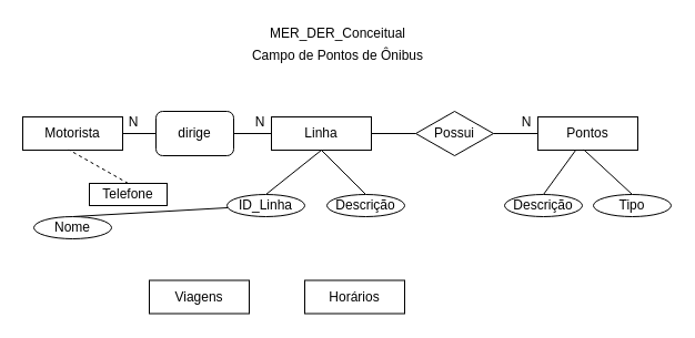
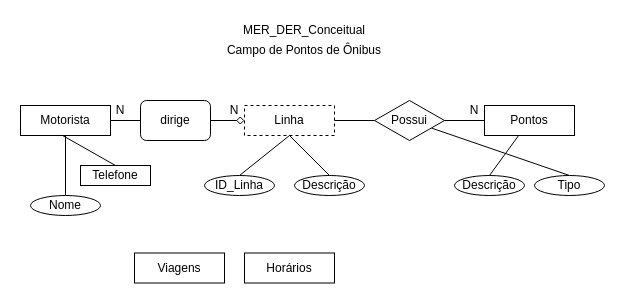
- <mxCell id="22" style="edgeStyle=none;rounded=0;orthogonalLoop=1;jettySize=auto;html=1;exitX=1;exitY=0.5;exitDx=0;exitDy=0;entryX=0;entryY=0.5;entryDx=0;entryDy=0;endArrow=none;endFill=0;" edge="1" parent="1" source="24" target="13"><mxGeometry relative="1" as="geometry" /></mxCell>
+ <mxCell id="22" style="edgeStyle=none;rounded=0;orthogonalLoop=1;jettySize=auto;html=1;exitX=1;exitY=0.5;exitDx=0;exitDy=0;entryX=0;entryY=0.5;entryDx=0;entryDy=0;endArrow=diamond;endFill=0;" edge="1" parent="1" source="24" target="13"><mxGeometry relative="1" as="geometry" /></mxCell>
- <mxCell id="13" value="Linha" style="rounded=0;whiteSpace=wrap;html=1;" vertex="1" parent="1"><mxGeometry x="244" y="105" width="90" height="30" as="geometry" /></mxCell>
+ <mxCell id="13" value="Linha" style="rounded=0;whiteSpace=wrap;html=1;dashed=1;" vertex="1" parent="1"><mxGeometry x="244" y="105" width="90" height="30" as="geometry" /></mxCell>
- <mxCell id="5" style="edgeStyle=none;rounded=0;orthogonalLoop=1;jettySize=auto;html=1;exitX=0.5;exitY=0;exitDx=0;exitDy=0;entryX=0.46;entryY=0.987;entryDx=0;entryDy=0;entryPerimeter=0;endArrow=none;endFill=0;dashed=1;" edge="1" parent="1" source="6" target="2"><mxGeometry relative="1" as="geometry" /></mxCell>
+ <mxCell id="5" style="edgeStyle=none;rounded=0;orthogonalLoop=1;jettySize=auto;html=1;exitX=0.5;exitY=0;exitDx=0;exitDy=0;entryX=0.46;entryY=0.987;entryDx=0;entryDy=0;entryPerimeter=0;endArrow=none;endFill=0;" edge="1" parent="1" source="6" target="2"><mxGeometry relative="1" as="geometry" /></mxCell>
- <mxCell id="11" style="edgeStyle=none;rounded=0;orthogonalLoop=1;jettySize=auto;html=1;exitX=0.5;exitY=0;exitDx=0;exitDy=0;entryX=0.46;entryY=0.987;entryDx=0;entryDy=0;entryPerimeter=0;endArrow=none;endFill=0;" edge="1" source="12" target="8" parent="1"><mxGeometry relative="1" as="geometry" /></mxCell>
+ <mxCell id="11" style="edgeStyle=none;rounded=0;orthogonalLoop=1;jettySize=auto;html=1;exitX=0.5;exitY=0;exitDx=0;exitDy=0;endArrow=none;endFill=0;" edge="1" source="12" target="20" parent="1"><mxGeometry relative="1" as="geometry" /></mxCell>
- <mxCell id="3" style="edgeStyle=none;rounded=0;orthogonalLoop=1;jettySize=auto;html=1;exitX=0.5;exitY=0;exitDx=0;exitDy=0;endArrow=none;endFill=0;" edge="1" parent="1" source="4" target="17"><mxGeometry relative="1" as="geometry" /></mxCell>
+ <mxCell id="3" style="edgeStyle=none;rounded=0;orthogonalLoop=1;jettySize=auto;html=1;exitX=0.5;exitY=0;exitDx=0;exitDy=0;endArrow=none;endFill=0;" edge="1" parent="1" source="4" target="2"><mxGeometry relative="1" as="geometry" /></mxCell>
- <mxCell id="27" value="Horários" style="rounded=0;whiteSpace=wrap;html=1;" vertex="1" parent="1"><mxGeometry x="274" y="252.5" width="90" height="30" as="geometry" /></mxCell>
+ <mxCell id="27" value="Horários" style="rounded=0;whiteSpace=wrap;html=1;" vertex="1" parent="1"><mxGeometry x="244" y="252.5" width="90" height="30" as="geometry" /></mxCell>
